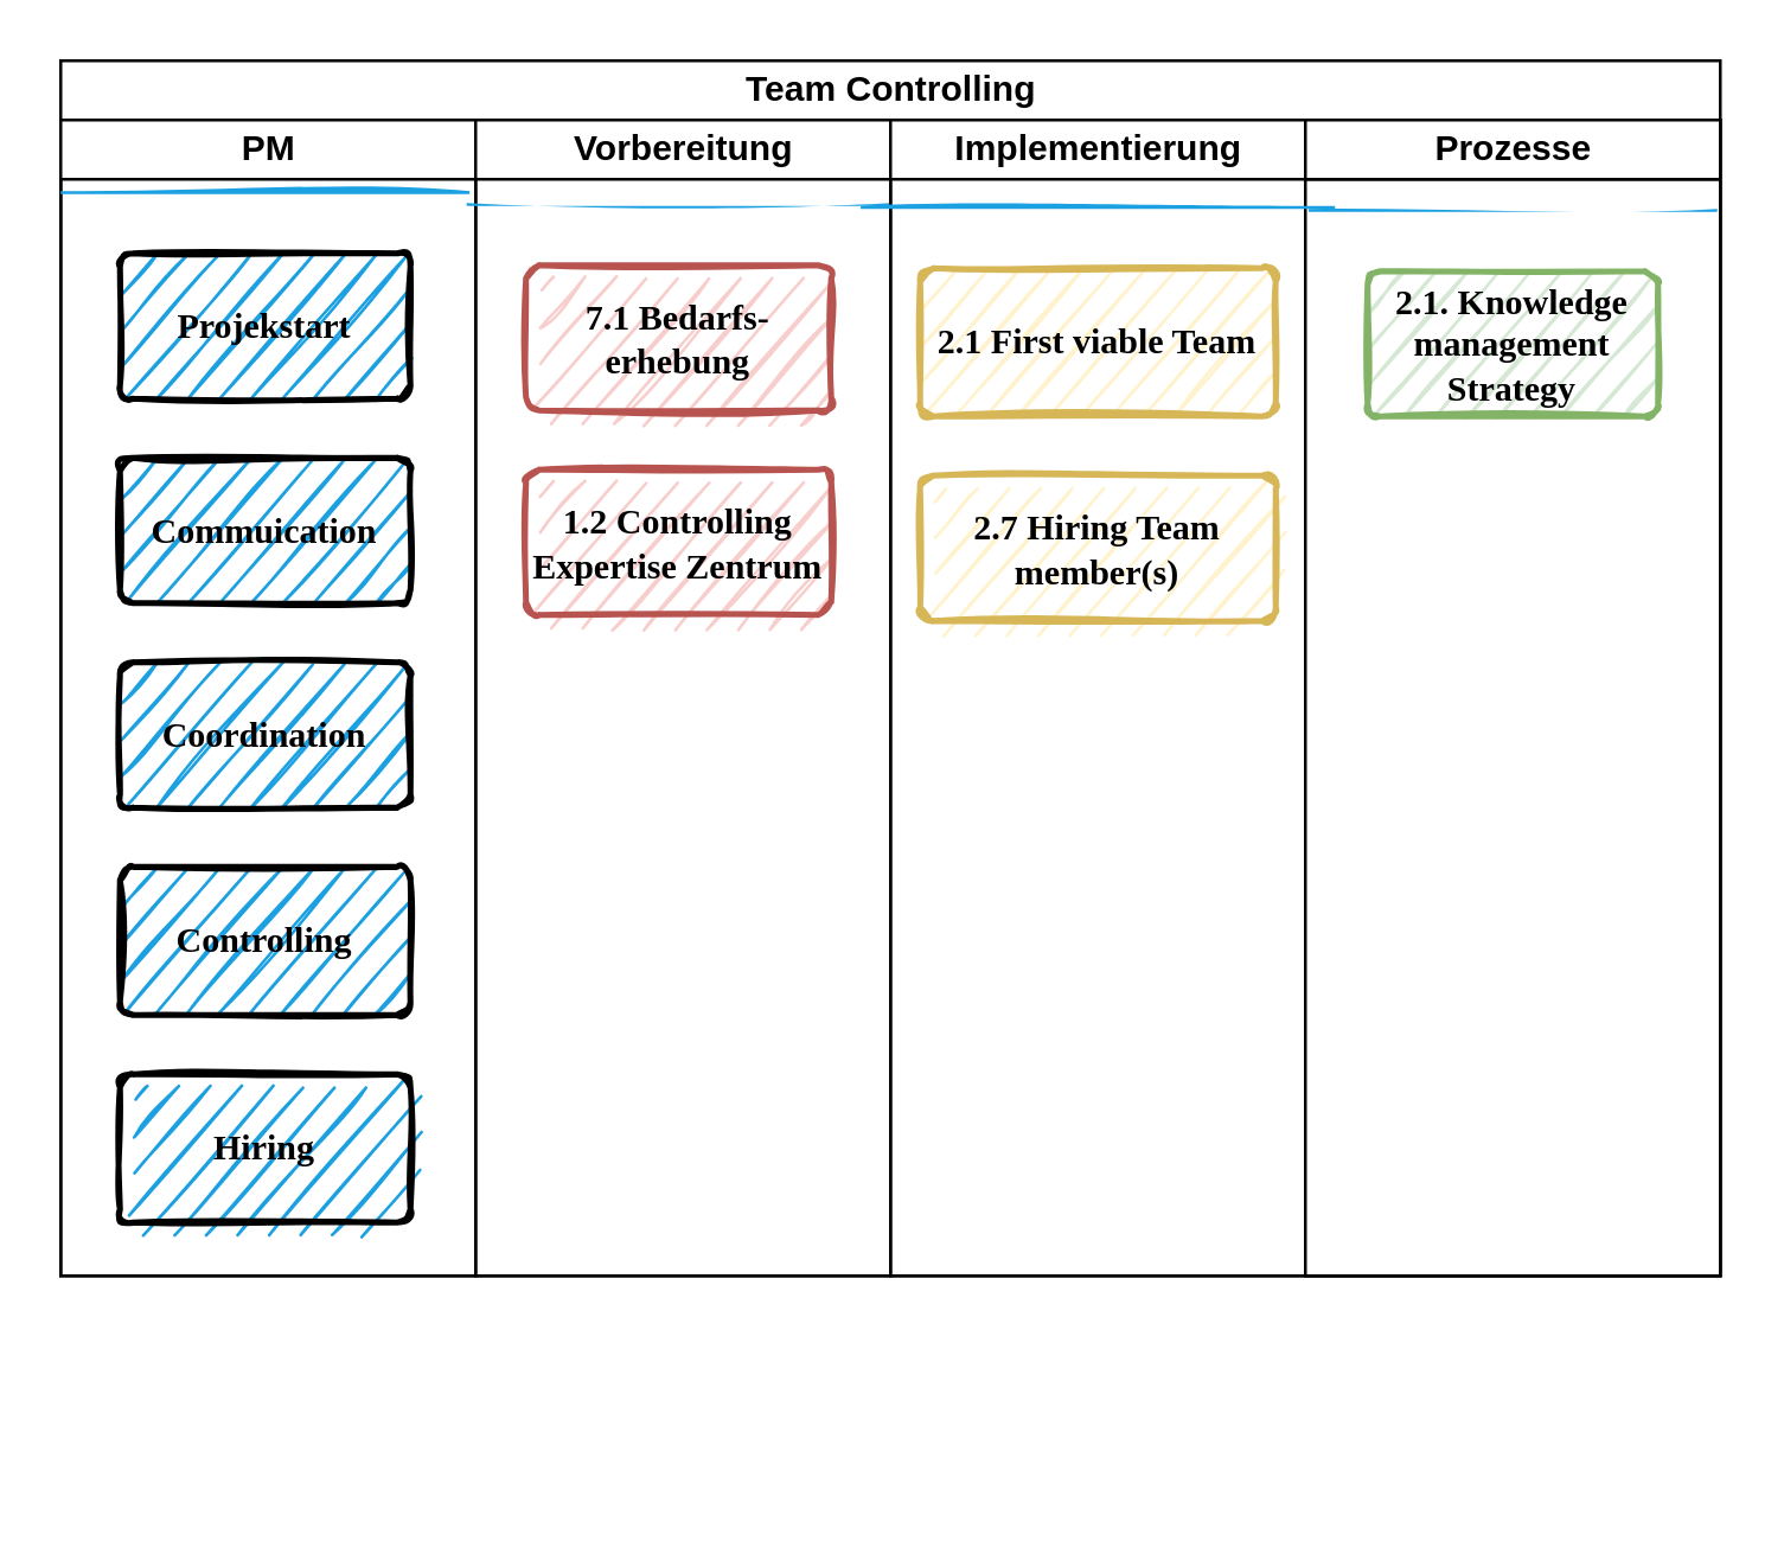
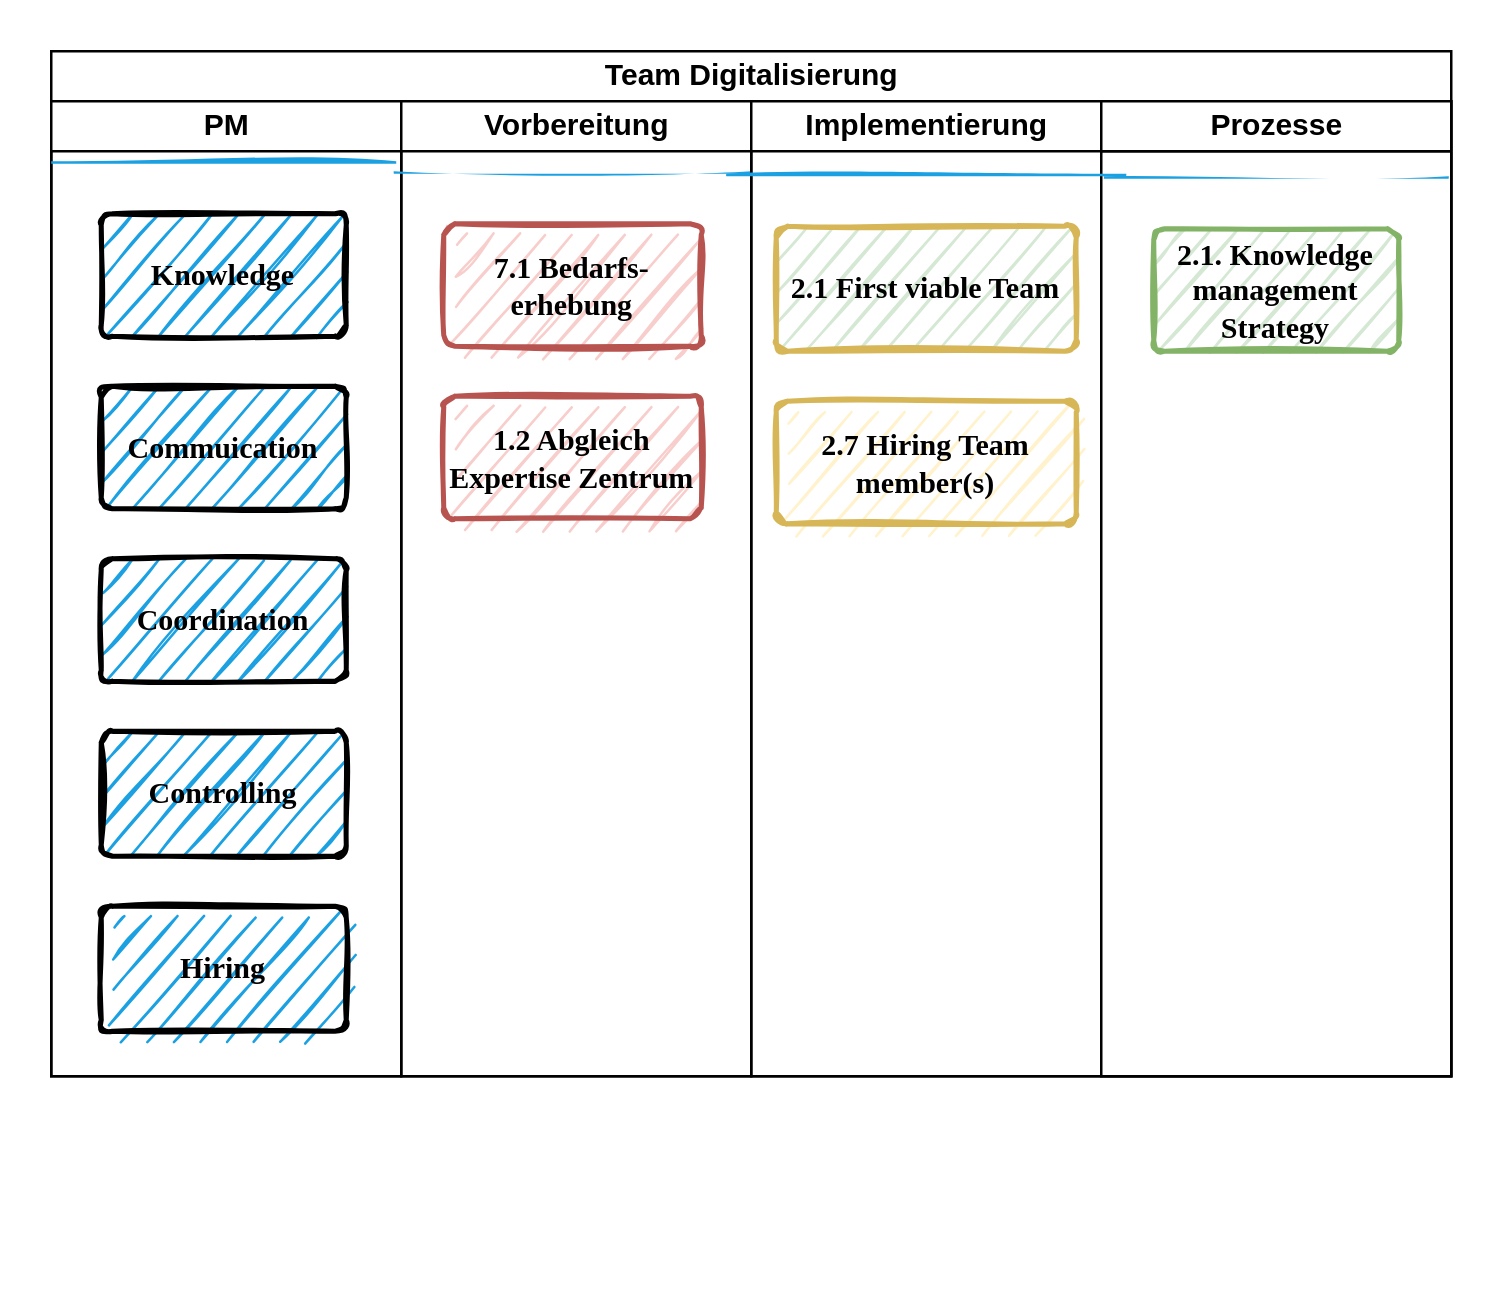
- <mxCell id="2" value="Team Controlling" style="swimlane;childLayout=stackLayout;resizeParent=1;resizeParentMax=0;startSize=20;html=1;" vertex="1" parent="1"><mxGeometry x="20" y="20" width="560" height="410" as="geometry"><mxRectangle x="120" y="110" width="70" height="30" as="alternateBounds" /></mxGeometry></mxCell>
+ <mxCell id="2" value="Team Digitalisierung" style="swimlane;childLayout=stackLayout;resizeParent=1;resizeParentMax=0;startSize=20;html=1;" vertex="1" parent="1"><mxGeometry x="20" y="20" width="560" height="410" as="geometry"><mxRectangle x="120" y="110" width="70" height="30" as="alternateBounds" /></mxGeometry></mxCell>
- <mxCell id="5" value="&lt;font style=&quot;&quot;&gt;Projekstart&lt;/font&gt;" style="whiteSpace=wrap;html=1;strokeWidth=2;fillColor=swimlane;fontStyle=1;spacingTop=0;rounded=1;arcSize=9;points=[];sketch=1;fontFamily=Permanent Marker;hachureGap=8;fillWeight=1;" vertex="1" parent="4"><mxGeometry x="20" y="21" width="98" height="49" as="geometry" /></mxCell>
+ <mxCell id="5" value="&lt;font style=&quot;&quot;&gt;Knowledge&lt;/font&gt;" style="whiteSpace=wrap;html=1;strokeWidth=2;fillColor=swimlane;fontStyle=1;spacingTop=0;rounded=1;arcSize=9;points=[];sketch=1;fontFamily=Permanent Marker;hachureGap=8;fillWeight=1;" vertex="1" parent="4"><mxGeometry x="20" y="21" width="98" height="49" as="geometry" /></mxCell>
- <mxCell id="19" value="&lt;font style=&quot;&quot;&gt;2.1 First viable Team&lt;/font&gt;" style="whiteSpace=wrap;html=1;strokeWidth=2;fillColor=#fff2cc;fontStyle=1;spacingTop=0;rounded=1;arcSize=9;points=[];sketch=1;fontFamily=Permanent Marker;hachureGap=8;fillWeight=1;strokeColor=#d6b656;" vertex="1" parent="18"><mxGeometry x="20" y="21" width="120" height="50" as="geometry" /></mxCell>
+ <mxCell id="19" value="&lt;font style=&quot;&quot;&gt;2.1 First viable Team&lt;/font&gt;" style="whiteSpace=wrap;html=1;strokeWidth=2;fillColor=#d5e8d4;fontStyle=1;spacingTop=0;rounded=1;arcSize=9;points=[];sketch=1;fontFamily=Permanent Marker;hachureGap=8;fillWeight=1;strokeColor=#d6b656;" vertex="1" parent="18"><mxGeometry x="20" y="21" width="120" height="50" as="geometry" /></mxCell>
- <mxCell id="13" value="&lt;font style=&quot;&quot;&gt;1.2 Controlling Expertise Zentrum&lt;/font&gt;" style="whiteSpace=wrap;html=1;strokeWidth=2;fillColor=#f8cecc;fontStyle=1;spacingTop=0;rounded=1;arcSize=9;points=[];sketch=1;fontFamily=Permanent Marker;hachureGap=8;fillWeight=1;strokeColor=#b85450;" vertex="1" parent="11"><mxGeometry x="20" y="90" width="103" height="49" as="geometry" /></mxCell>
+ <mxCell id="13" value="&lt;font style=&quot;&quot;&gt;1.2 Abgleich Expertise Zentrum&lt;/font&gt;" style="whiteSpace=wrap;html=1;strokeWidth=2;fillColor=#f8cecc;fontStyle=1;spacingTop=0;rounded=1;arcSize=9;points=[];sketch=1;fontFamily=Permanent Marker;hachureGap=8;fillWeight=1;strokeColor=#b85450;" vertex="1" parent="11"><mxGeometry x="20" y="90" width="103" height="49" as="geometry" /></mxCell>
